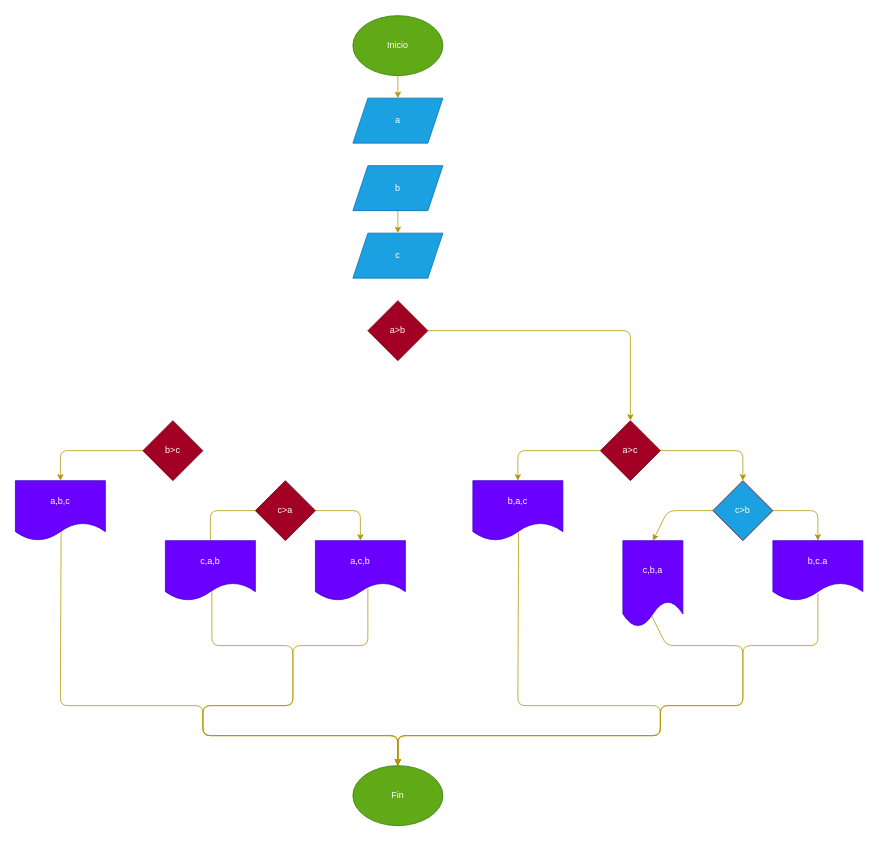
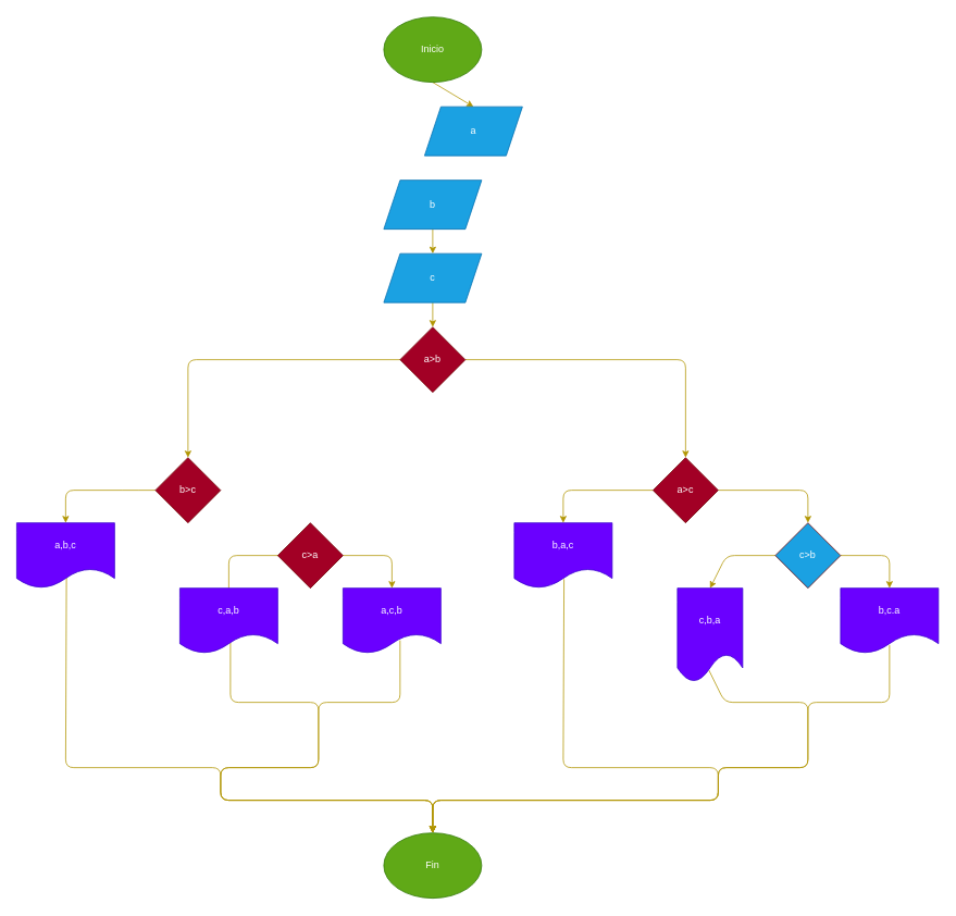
- <mxCell id="4" value="a" style="shape=parallelogram;perimeter=parallelogramPerimeter;whiteSpace=wrap;html=1;fixedSize=1;fillColor=#1ba1e2;fontColor=#ffffff;strokeColor=#006EAF;" vertex="1" parent="1"><mxGeometry x="470" y="130" width="120" height="60" as="geometry" /></mxCell>
+ <mxCell id="4" value="a" style="shape=parallelogram;perimeter=parallelogramPerimeter;whiteSpace=wrap;html=1;fixedSize=1;fillColor=#1ba1e2;fontColor=#ffffff;strokeColor=#006EAF;" vertex="1" parent="1"><mxGeometry x="520" y="130" width="120" height="60" as="geometry" /></mxCell>
+ <mxCell id="7" style="edgeStyle=none;html=1;exitX=0.5;exitY=1;exitDx=0;exitDy=0;entryX=0.5;entryY=0;entryDx=0;entryDy=0;fillColor=#e3c800;strokeColor=#B09500;" edge="1" parent="1" source="8" target="11"><mxGeometry relative="1" as="geometry" /></mxCell>
+ <mxCell id="9" style="edgeStyle=none;html=1;exitX=0;exitY=0.5;exitDx=0;exitDy=0;entryX=0.5;entryY=0;entryDx=0;entryDy=0;fillColor=#e3c800;strokeColor=#B09500;" edge="1" parent="1" source="11" target="13"><mxGeometry relative="1" as="geometry"><Array as="points"><mxPoint x="230" y="440" /></Array></mxGeometry></mxCell>
